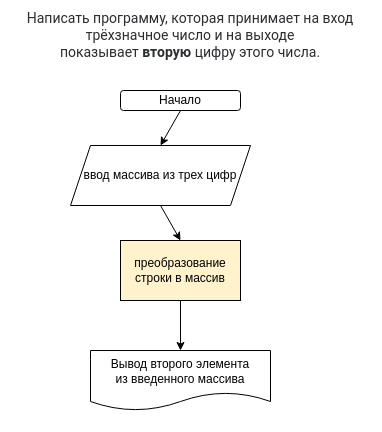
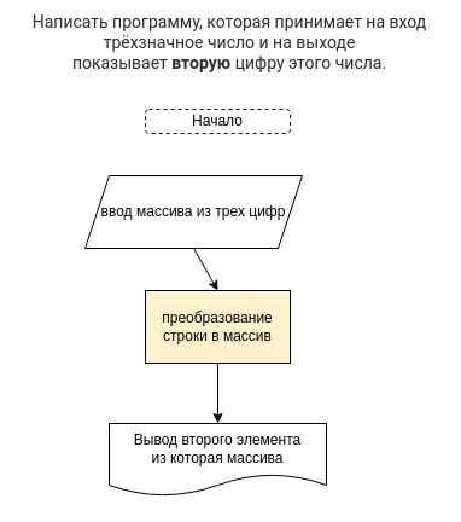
- <mxCell id="4" value="Начало" style="rounded=1;whiteSpace=wrap;html=1;" parent="1" vertex="1"><mxGeometry x="120" y="90" width="120" height="20" as="geometry" /></mxCell>
+ <mxCell id="4" value="Начало" style="rounded=1;whiteSpace=wrap;html=1;dashed=1;" parent="1" vertex="1"><mxGeometry x="120" y="90" width="120" height="20" as="geometry" /></mxCell>
- <mxCell id="3" style="edgeStyle=none;html=1;exitX=0.5;exitY=1;exitDx=0;exitDy=0;entryX=0.5;entryY=0;entryDx=0;entryDy=0;" parent="1" source="4" target="6" edge="1"><mxGeometry relative="1" as="geometry" /></mxCell>
- <mxCell id="7" value="Вывод второго элемента&lt;br&gt;из введенного массива" style="shape=document;whiteSpace=wrap;html=1;boundedLbl=1;" parent="1" vertex="1"><mxGeometry x="90" y="350" width="180" height="60" as="geometry" /></mxCell>
+ <mxCell id="7" value="Вывод второго элемента&lt;br&gt;из которая массива" style="shape=document;whiteSpace=wrap;html=1;boundedLbl=1;" parent="1" vertex="1"><mxGeometry x="90" y="350" width="180" height="60" as="geometry" /></mxCell>
